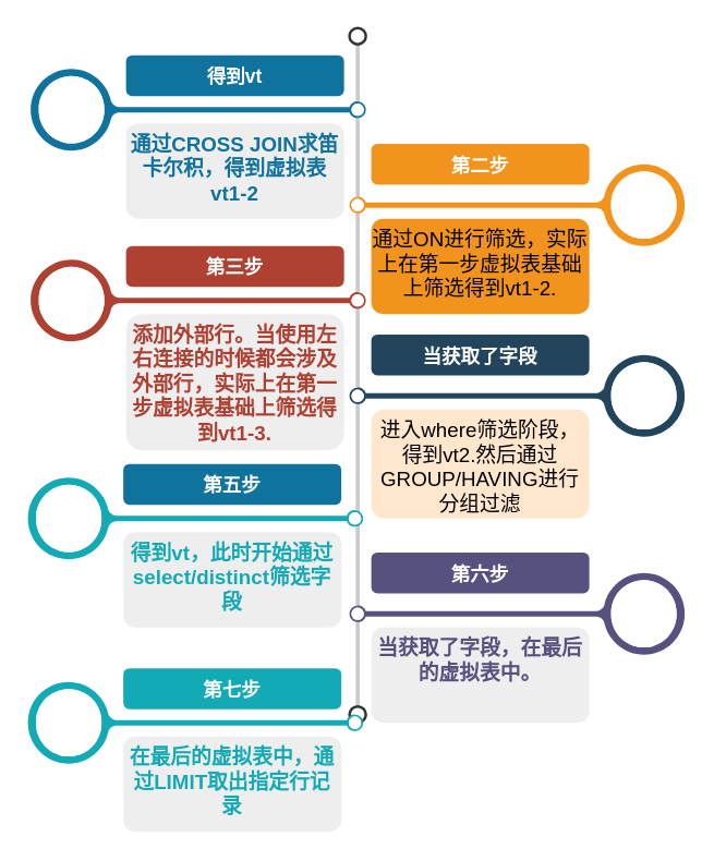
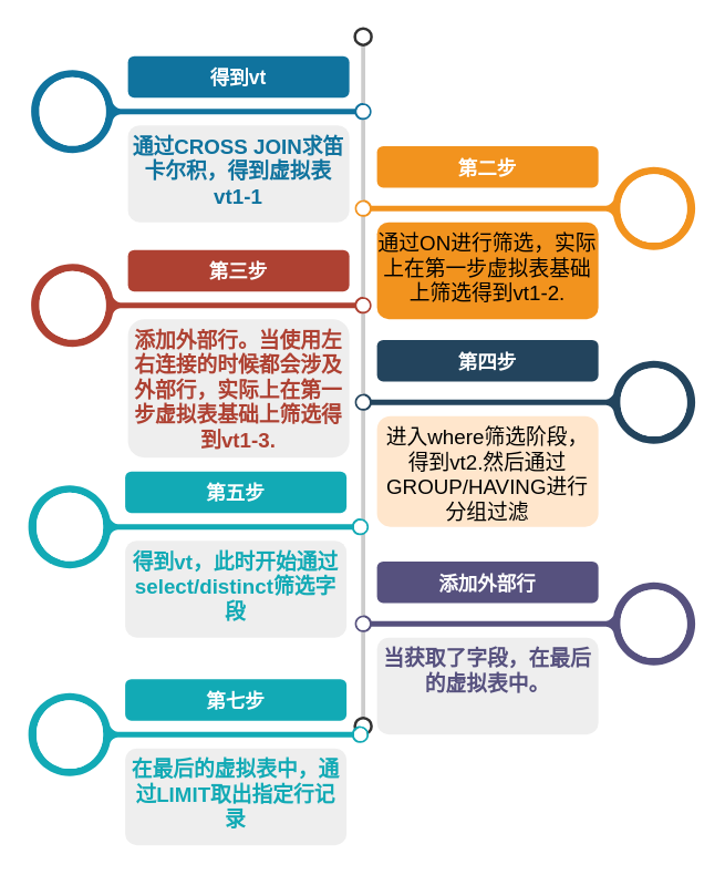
- <mxCell id="17" value="&lt;font color=&quot;#10739e&quot; size=&quot;1&quot;&gt;&lt;b style=&quot;font-size: 15px&quot;&gt;通过CROSS JOIN求笛卡尔积，得到虚拟表vt1-2&lt;/b&gt;&lt;/font&gt;" style="rounded=1;strokeColor=none;fillColor=#EEEEEE;align=center;arcSize=12;verticalAlign=top;whiteSpace=wrap;html=1;fontSize=12;" vertex="1" parent="1"><mxGeometry x="92" y="90" width="160" height="70" as="geometry" /></mxCell>
+ <mxCell id="17" value="&lt;font color=&quot;#10739e&quot; size=&quot;1&quot;&gt;&lt;b style=&quot;font-size: 15px&quot;&gt;通过CROSS JOIN求笛卡尔积，得到虚拟表vt1-1&lt;/b&gt;&lt;/font&gt;" style="rounded=1;strokeColor=none;fillColor=#EEEEEE;align=center;arcSize=12;verticalAlign=top;whiteSpace=wrap;html=1;fontSize=12;" vertex="1" parent="1"><mxGeometry x="92" y="90" width="160" height="70" as="geometry" /></mxCell>
- <mxCell id="14" value="当获取了字段" style="fillColor=#23445D;strokecolor=none;rounded=1;fontColor=#FFFFFF;strokeColor=none;fontStyle=1;fontSize=14;" vertex="1" parent="1"><mxGeometry x="272" y="245" width="160" height="30" as="geometry" /></mxCell>
+ <mxCell id="14" value="第四步" style="fillColor=#23445D;strokecolor=none;rounded=1;fontColor=#FFFFFF;strokeColor=none;fontStyle=1;fontSize=14;" vertex="1" parent="1"><mxGeometry x="272" y="245" width="160" height="30" as="geometry" /></mxCell>
- <mxCell id="15" value="第五步" style="fillColor=#10739e;strokecolor=none;rounded=1;fontColor=#FFFFFF;strokeColor=none;fontStyle=1;fontSize=14;" vertex="1" parent="1"><mxGeometry x="90" y="340" width="160" height="30" as="geometry" /></mxCell>
+ <mxCell id="15" value="第五步" style="fillColor=#12AAB5;strokecolor=none;rounded=1;fontColor=#FFFFFF;strokeColor=none;fontStyle=1;fontSize=14;" vertex="1" parent="1"><mxGeometry x="90" y="340" width="160" height="30" as="geometry" /></mxCell>
- <mxCell id="16" value="第六步" style="fillColor=#56517E;strokecolor=none;rounded=1;fontColor=#FFFFFF;strokeColor=none;fontStyle=1;fontSize=14;" vertex="1" parent="1"><mxGeometry x="272" y="405" width="160" height="30" as="geometry" /></mxCell>
+ <mxCell id="16" value="添加外部行" style="fillColor=#56517E;strokecolor=none;rounded=1;fontColor=#FFFFFF;strokeColor=none;fontStyle=1;fontSize=14;" vertex="1" parent="1"><mxGeometry x="272" y="405" width="160" height="30" as="geometry" /></mxCell>
